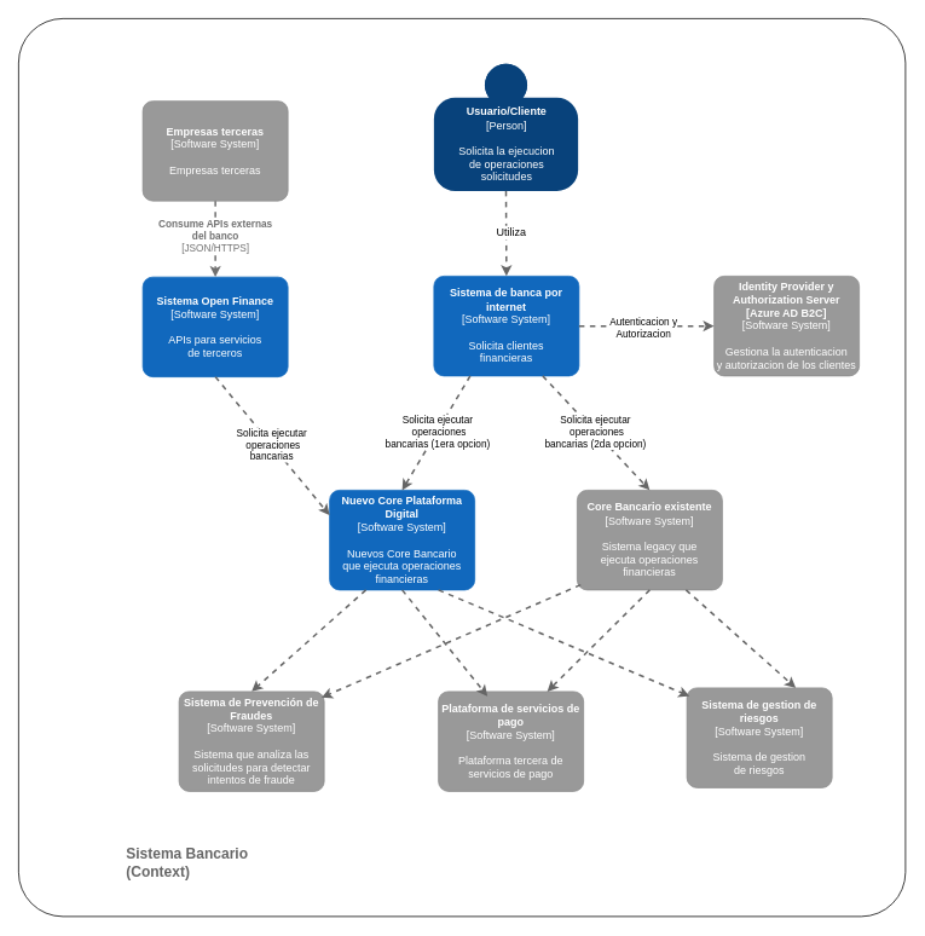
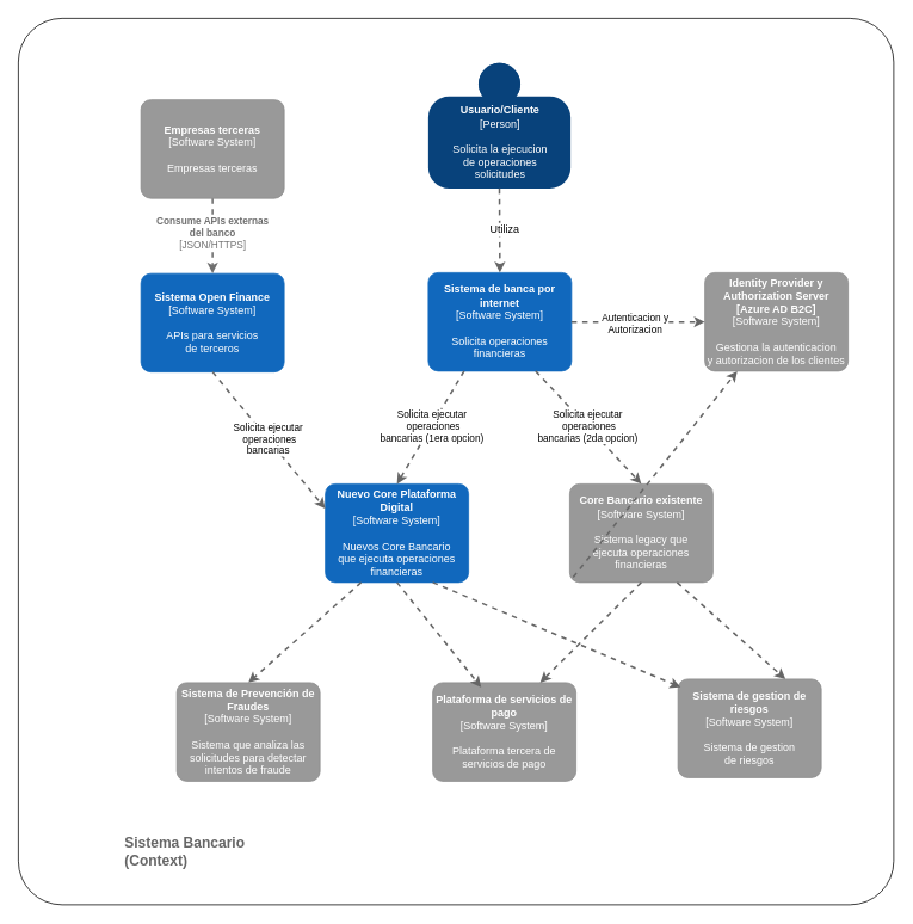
- <mxCell id="6" value="&lt;b&gt;Sistema de banca por internet&lt;/b&gt;&lt;div&gt;[Software System]&lt;/div&gt;&lt;br&gt;&lt;div&gt;Solicita clientes&#10;financieras&lt;/div&gt;" style="rounded=1;whiteSpace=wrap;html=1;labelBackgroundColor=none;fillColor=#1168BD;fontColor=#ffffff;align=center;arcSize=10;strokeColor=#1168BD;metaEdit=1;metaData={&quot;c4Type&quot;:{&quot;editable&quot;:false}};points=[[0.25,0,0],[0.5,0,0],[0.75,0,0],[1,0.25,0],[1,0.5,0],[1,0.75,0],[0.75,1,0],[0.5,1,0],[0.25,1,0],[0,0.75,0],[0,0.5,0],[0,0.25,0]];" vertex="1" parent="1"><mxGeometry x="478" y="304" width="160" height="110.0" as="geometry" /></mxCell>
+ <mxCell id="6" value="&lt;b&gt;Sistema de banca por internet&lt;/b&gt;&lt;div&gt;[Software System]&lt;/div&gt;&lt;br&gt;&lt;div&gt;Solicita operaciones&#10;financieras&lt;/div&gt;" style="rounded=1;whiteSpace=wrap;html=1;labelBackgroundColor=none;fillColor=#1168BD;fontColor=#ffffff;align=center;arcSize=10;strokeColor=#1168BD;metaEdit=1;metaData={&quot;c4Type&quot;:{&quot;editable&quot;:false}};points=[[0.25,0,0],[0.5,0,0],[0.75,0,0],[1,0.25,0],[1,0.5,0],[1,0.75,0],[0.75,1,0],[0.5,1,0],[0.25,1,0],[0,0.75,0],[0,0.5,0],[0,0.25,0]];" vertex="1" parent="1"><mxGeometry x="478" y="304" width="160" height="110.0" as="geometry" /></mxCell>
- <mxCell id="28" style="edgeStyle=none;rounded=0;orthogonalLoop=1;jettySize=auto;html=1;dashed=1;strokeColor=#666666;strokeWidth=2;fillColor=#f5f5f5;entryX=0.982;entryY=0.06;entryDx=0;entryDy=0;entryPerimeter=0;exitX=0.024;exitY=0.948;exitDx=0;exitDy=0;exitPerimeter=0;" edge="1" parent="1" source="7" target="27"><mxGeometry relative="1" as="geometry"><mxPoint x="493" y="772" as="targetPoint" /><mxPoint x="726" y="660" as="sourcePoint" /></mxGeometry></mxCell>
+ <mxCell id="28" style="edgeStyle=none;rounded=0;orthogonalLoop=1;jettySize=auto;html=1;dashed=1;strokeColor=#666666;strokeWidth=2;fillColor=#f5f5f5;exitX=0.024;exitY=0.948;exitDx=0;exitDy=0;exitPerimeter=0;" edge="1" parent="1" source="7" target="9"><mxGeometry relative="1" as="geometry"><mxPoint x="493" y="772" as="targetPoint" /><mxPoint x="726" y="660" as="sourcePoint" /></mxGeometry></mxCell>
